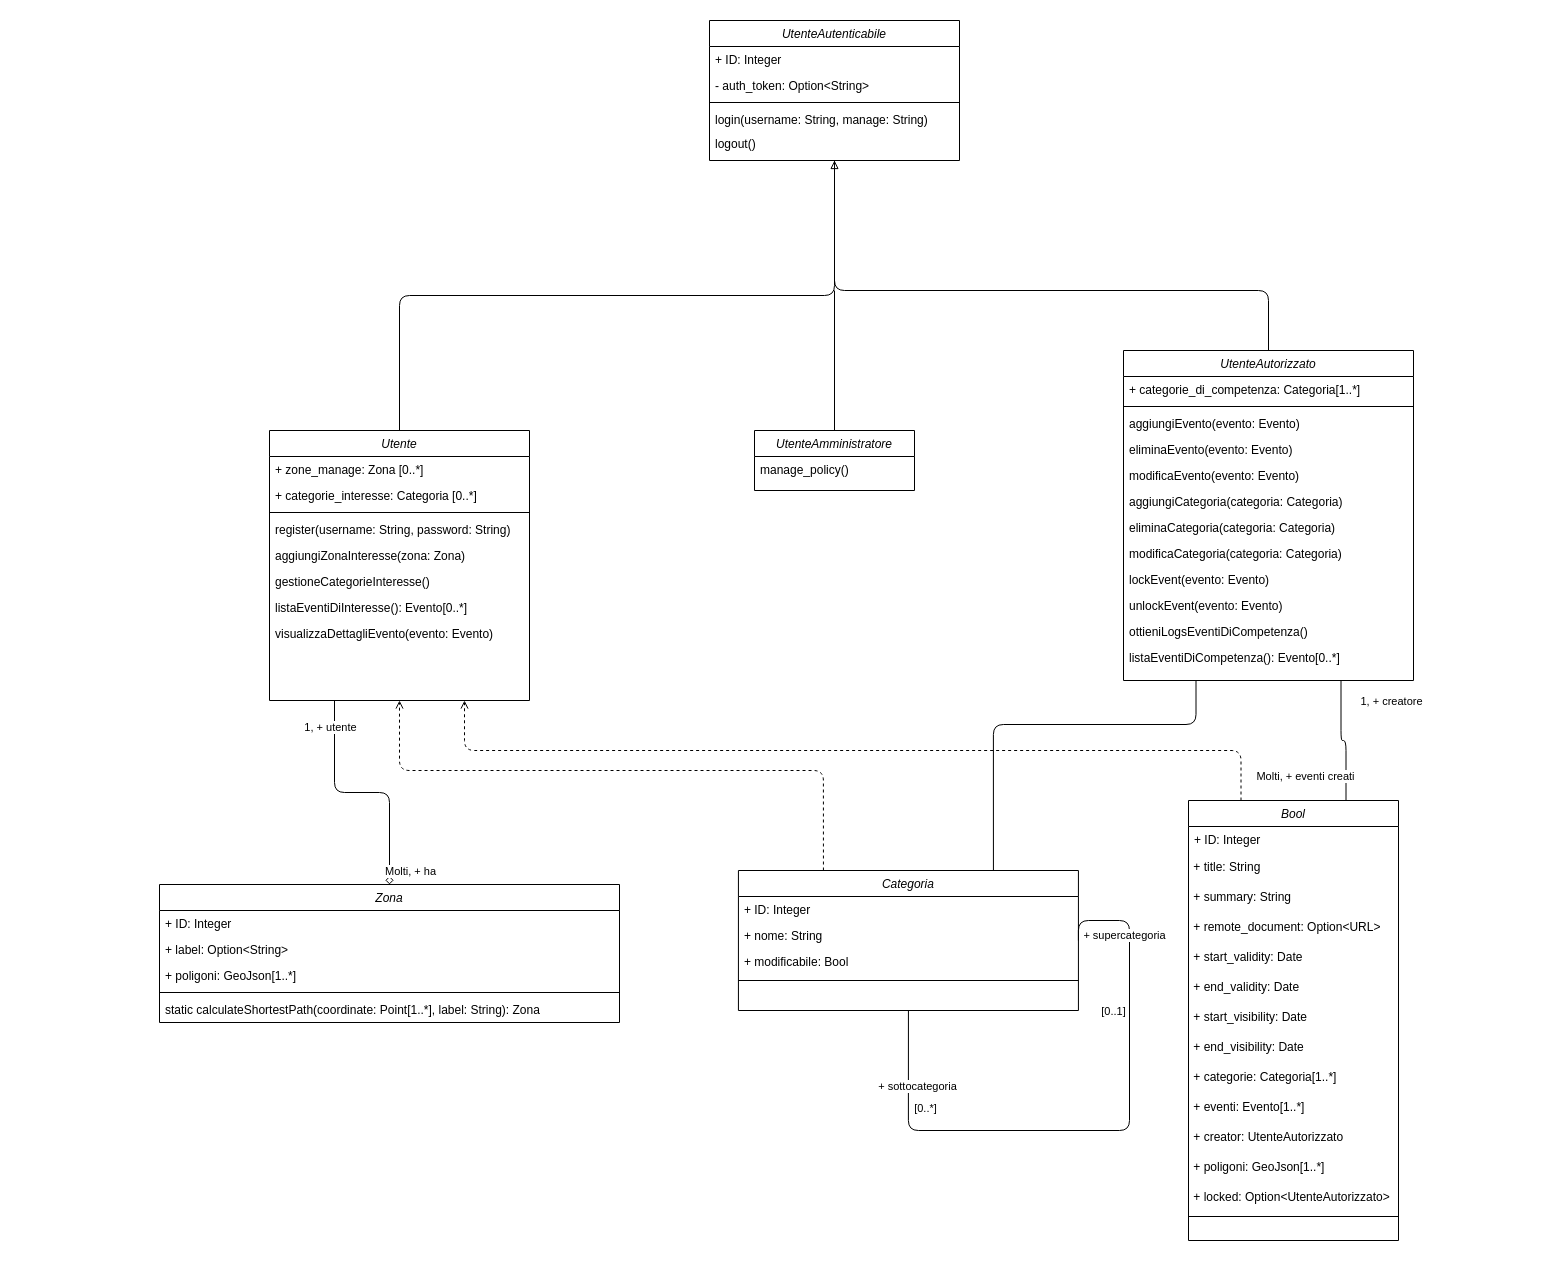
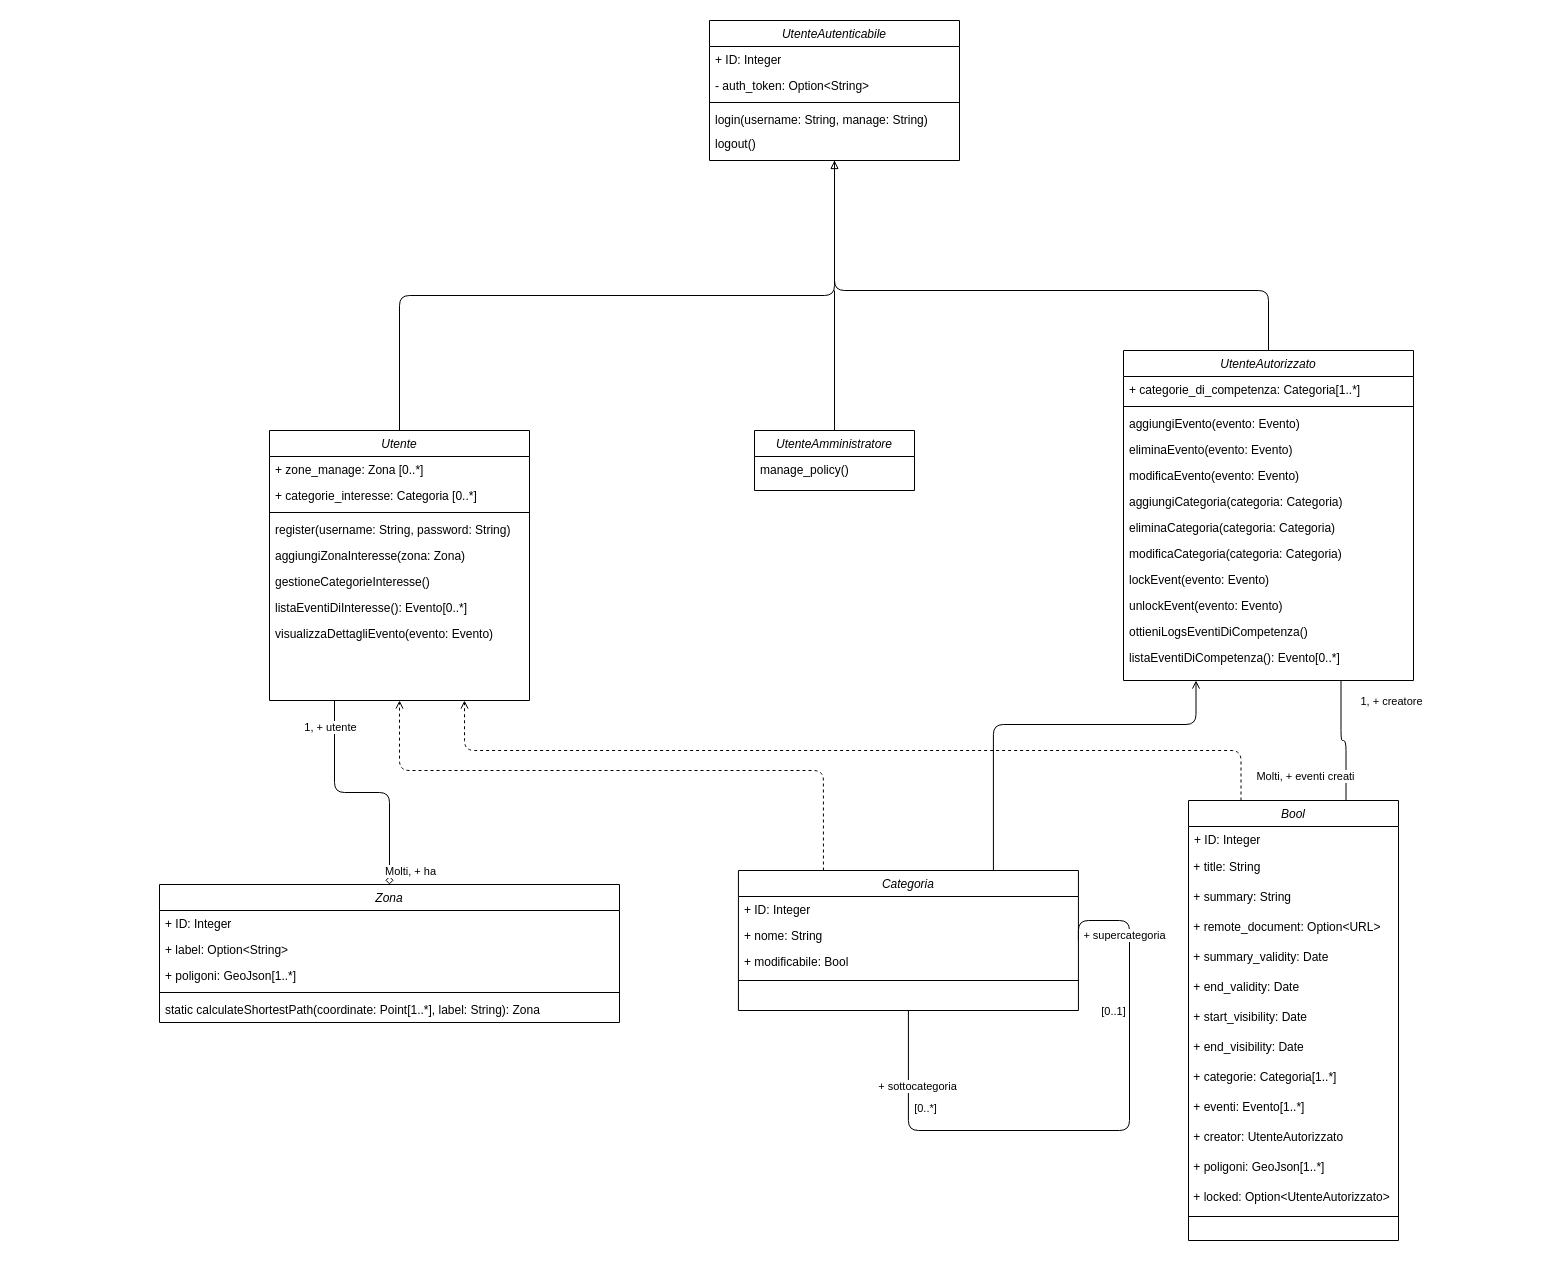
- <mxCell id="60" style="edgeStyle=orthogonalEdgeStyle;rounded=1;orthogonalLoop=1;jettySize=auto;html=1;exitX=0.75;exitY=0;exitDx=0;exitDy=0;entryX=0.25;entryY=1;entryDx=0;entryDy=0;curved=0;endArrow=none;endFill=0;" parent="1" source="61" target="23" edge="1"><mxGeometry relative="1" as="geometry"><mxPoint x="992.93" y="874" as="sourcePoint" /><mxPoint x="1195.5" y="650" as="targetPoint" /><Array as="points"><mxPoint x="993" y="724" /><mxPoint x="1196" y="724" /></Array></mxGeometry></mxCell>
+ <mxCell id="60" style="edgeStyle=orthogonalEdgeStyle;rounded=1;orthogonalLoop=1;jettySize=auto;html=1;exitX=0.75;exitY=0;exitDx=0;exitDy=0;entryX=0.25;entryY=1;entryDx=0;entryDy=0;curved=0;endArrow=open;endFill=0;" parent="1" source="61" target="23" edge="1"><mxGeometry relative="1" as="geometry"><mxPoint x="992.93" y="874" as="sourcePoint" /><mxPoint x="1195.5" y="650" as="targetPoint" /><Array as="points"><mxPoint x="993" y="724" /><mxPoint x="1196" y="724" /></Array></mxGeometry></mxCell>
- <mxCell id="43" value="&amp;nbsp;+ start_validity: Date" style="text;html=1;align=left;verticalAlign=middle;whiteSpace=wrap;rounded=0;" parent="38" vertex="1"><mxGeometry y="142" width="210" height="30" as="geometry" /></mxCell>
+ <mxCell id="43" value="&amp;nbsp;+ summary_validity: Date" style="text;html=1;align=left;verticalAlign=middle;whiteSpace=wrap;rounded=0;" parent="38" vertex="1"><mxGeometry y="142" width="210" height="30" as="geometry" /></mxCell>
